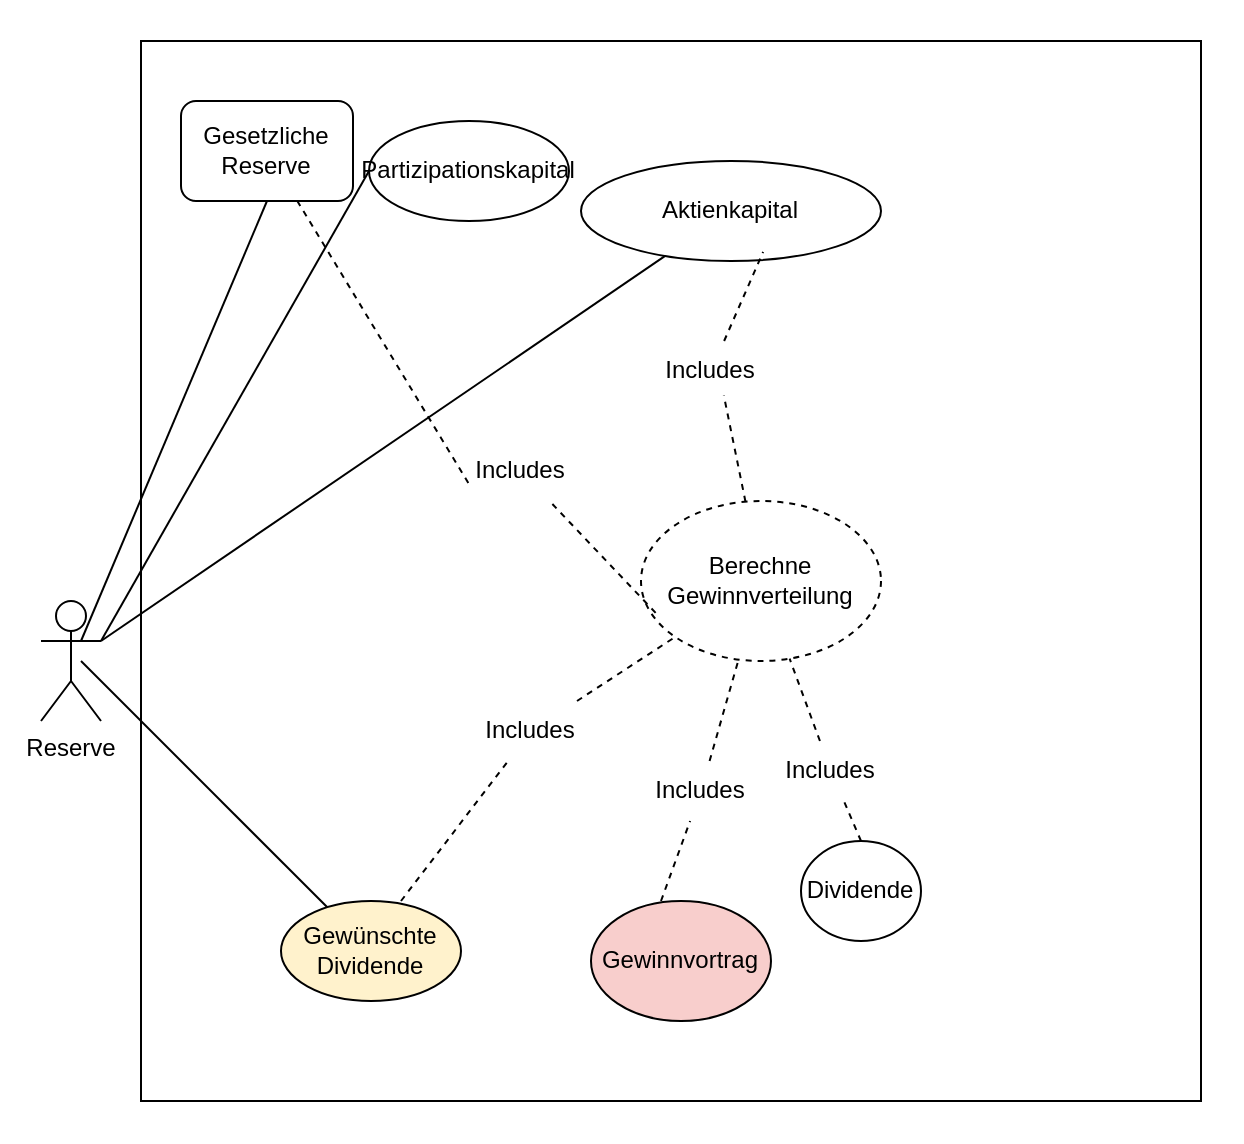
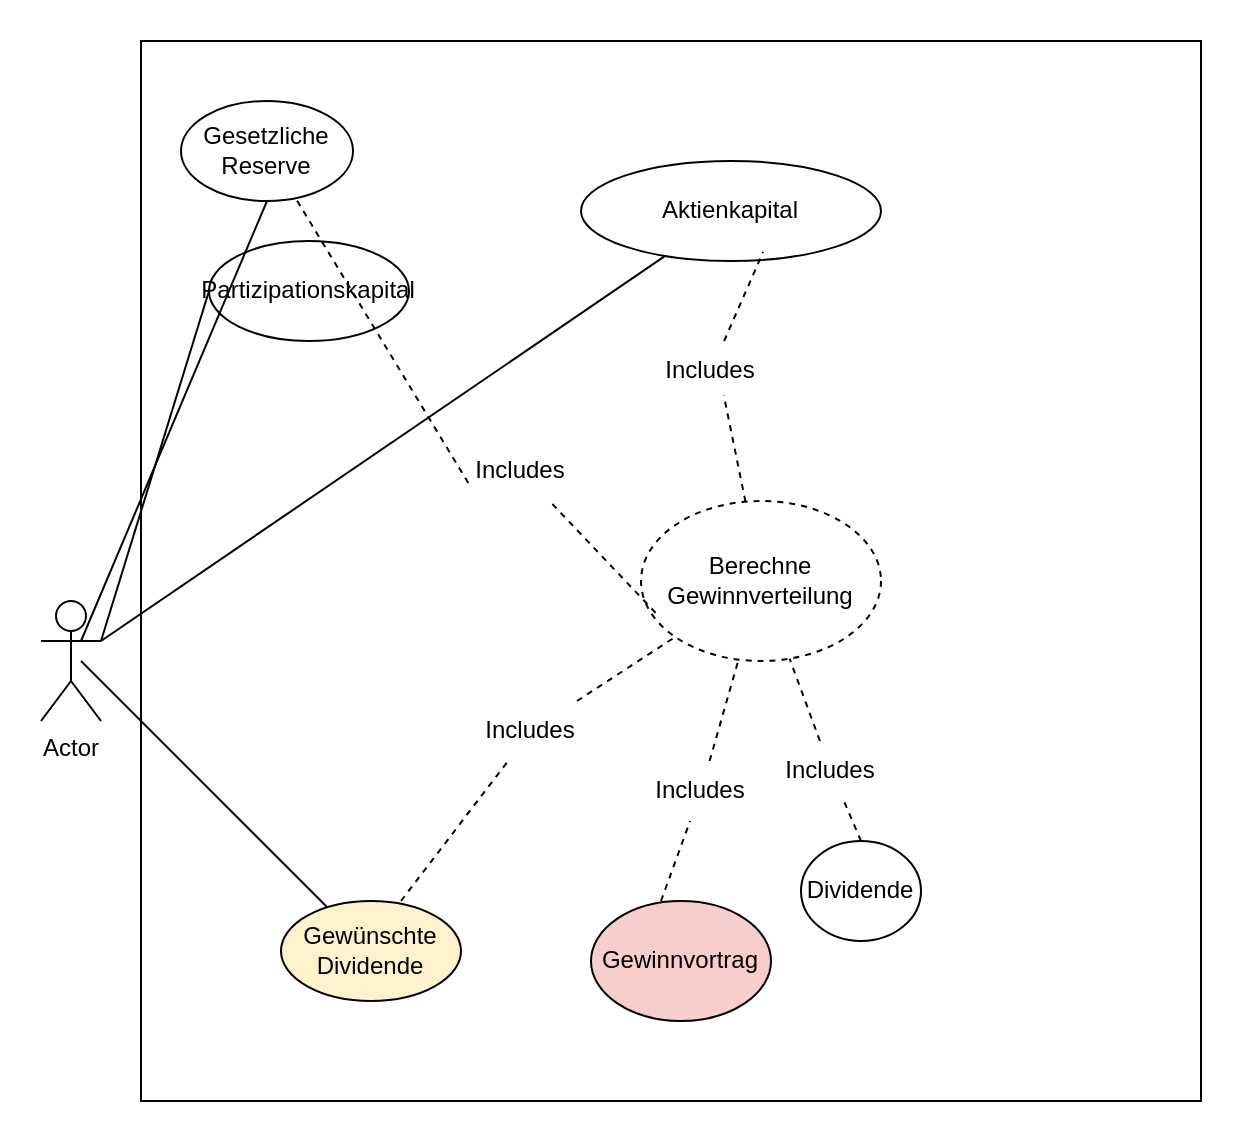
- <mxCell id="7" value="Gesetzliche Reserve" style="whiteSpace=wrap;html=1;rounded=1;" parent="1" vertex="1"><mxGeometry x="90" y="50" width="86" height="50" as="geometry" /></mxCell>
+ <mxCell id="7" value="Gesetzliche Reserve" style="ellipse;whiteSpace=wrap;html=1;" parent="1" vertex="1"><mxGeometry x="90" y="50" width="86" height="50" as="geometry" /></mxCell>
- <mxCell id="5" value="Partizipationskapital" style="ellipse;whiteSpace=wrap;html=1;" parent="1" vertex="1"><mxGeometry x="184" y="60" width="100" height="50" as="geometry" /></mxCell>
+ <mxCell id="5" value="Partizipationskapital" style="ellipse;whiteSpace=wrap;html=1;" parent="1" vertex="1"><mxGeometry x="104" y="120" width="100" height="50" as="geometry" /></mxCell>
- <mxCell id="3" value="Reserve" style="shape=umlActor;verticalLabelPosition=bottom;verticalAlign=top;html=1;outlineConnect=0;" parent="1" vertex="1"><mxGeometry x="20" y="300" width="30" height="60" as="geometry" /></mxCell>
+ <mxCell id="3" value="Actor" style="shape=umlActor;verticalLabelPosition=bottom;verticalAlign=top;html=1;outlineConnect=0;" parent="1" vertex="1"><mxGeometry x="20" y="300" width="30" height="60" as="geometry" /></mxCell>
